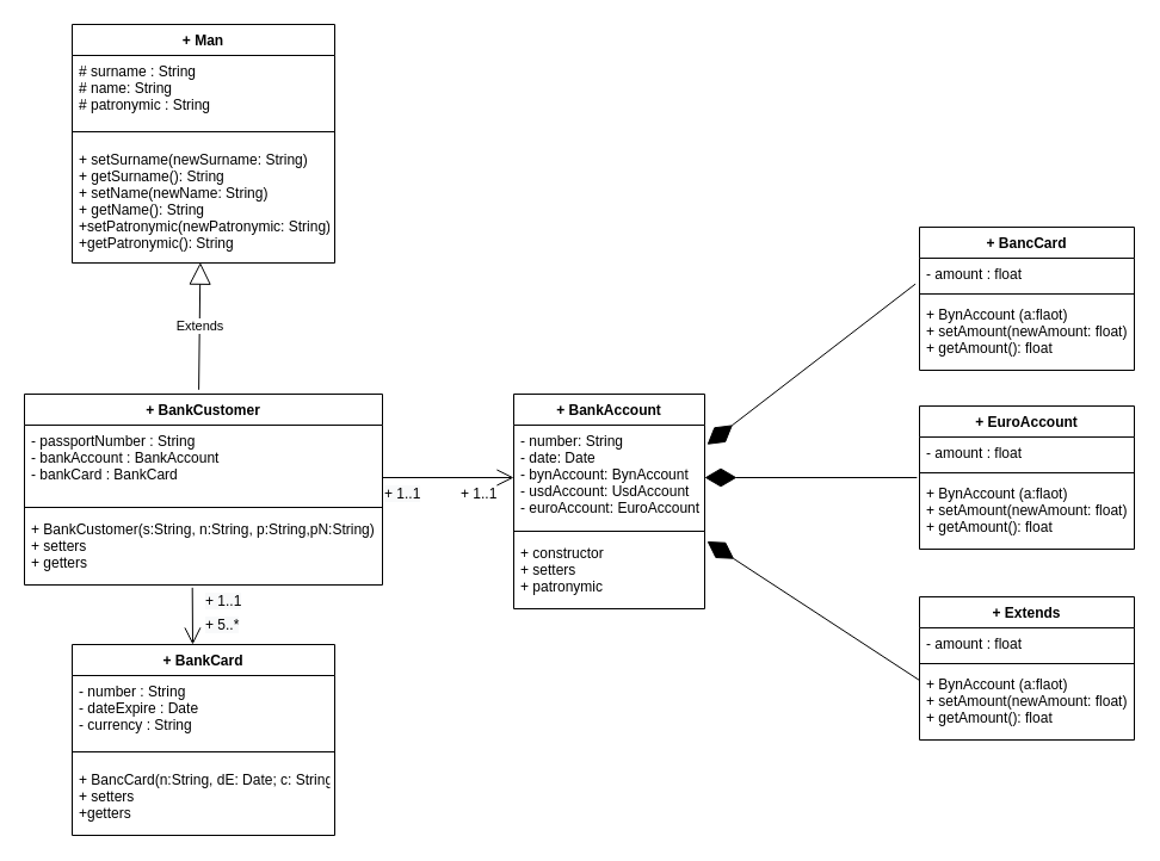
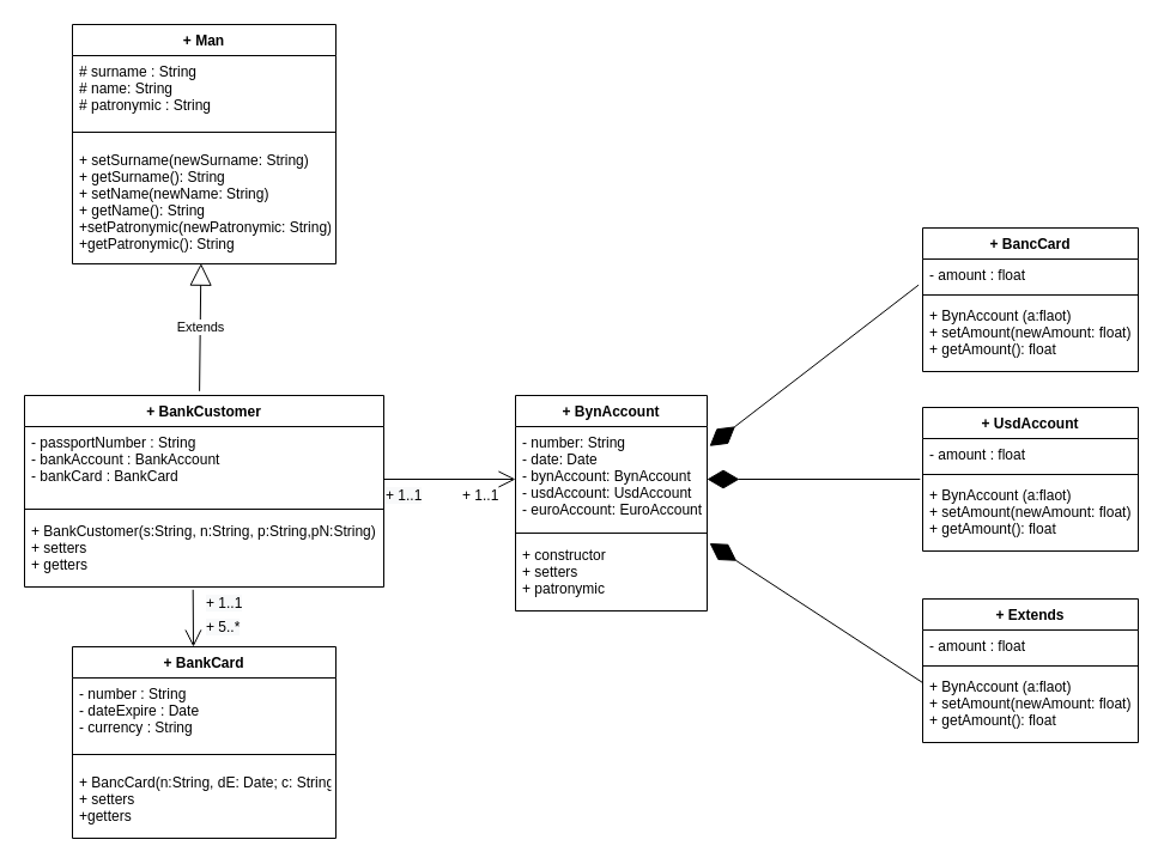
- <mxCell id="10" value="+ BankAccount" style="swimlane;fontStyle=1;align=center;verticalAlign=top;childLayout=stackLayout;horizontal=1;startSize=26;horizontalStack=0;resizeParent=1;resizeParentMax=0;resizeLast=0;collapsible=1;marginBottom=0;" parent="1" vertex="1"><mxGeometry x="430" y="330" width="160" height="180" as="geometry" /></mxCell>
+ <mxCell id="10" value="+ BynAccount" style="swimlane;fontStyle=1;align=center;verticalAlign=top;childLayout=stackLayout;horizontal=1;startSize=26;horizontalStack=0;resizeParent=1;resizeParentMax=0;resizeLast=0;collapsible=1;marginBottom=0;" parent="1" vertex="1"><mxGeometry x="430" y="330" width="160" height="180" as="geometry" /></mxCell>
- <mxCell id="18" value="+ EuroAccount" style="swimlane;fontStyle=1;align=center;verticalAlign=top;childLayout=stackLayout;horizontal=1;startSize=26;horizontalStack=0;resizeParent=1;resizeParentMax=0;resizeLast=0;collapsible=1;marginBottom=0;" parent="1" vertex="1"><mxGeometry x="770" y="340" width="180" height="120" as="geometry" /></mxCell>
+ <mxCell id="18" value="+ UsdAccount" style="swimlane;fontStyle=1;align=center;verticalAlign=top;childLayout=stackLayout;horizontal=1;startSize=26;horizontalStack=0;resizeParent=1;resizeParentMax=0;resizeLast=0;collapsible=1;marginBottom=0;" parent="1" vertex="1"><mxGeometry x="770" y="340" width="180" height="120" as="geometry" /></mxCell>
